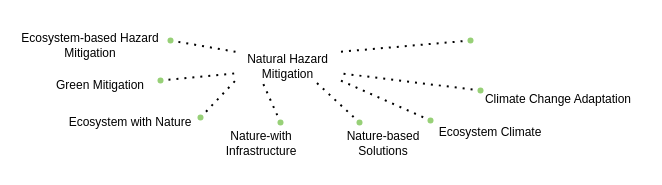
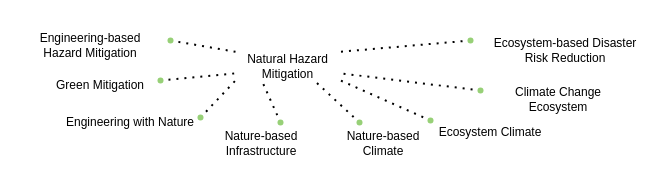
- <mxCell id="6" value="Ecosystem-based Hazard Mitigation" style="text;html=1;strokeColor=none;fillColor=none;align=center;verticalAlign=middle;whiteSpace=wrap;rounded=0;" vertex="1" parent="1"><mxGeometry x="20" y="27.5" width="140" height="35" as="geometry" /></mxCell>
+ <mxCell id="6" value="Engineering-based Hazard Mitigation" style="text;html=1;strokeColor=none;fillColor=none;align=center;verticalAlign=middle;whiteSpace=wrap;rounded=0;" vertex="1" parent="1"><mxGeometry x="20" y="27.5" width="140" height="35" as="geometry" /></mxCell>
+ <mxCell id="12" value="Ecosystem-based Disaster Risk Reduction" style="text;html=1;strokeColor=none;fillColor=none;align=center;verticalAlign=middle;whiteSpace=wrap;rounded=0;" vertex="1" parent="1"><mxGeometry x="490" y="35" width="150" height="30" as="geometry" /></mxCell>
- <mxCell id="23" value="Climate Change Adaptation" style="text;html=1;strokeColor=none;fillColor=none;align=center;verticalAlign=middle;whiteSpace=wrap;rounded=0;" vertex="1" parent="1"><mxGeometry x="483" y="84" width="150" height="30" as="geometry" /></mxCell>
+ <mxCell id="23" value="Climate Change Ecosystem" style="text;html=1;strokeColor=none;fillColor=none;align=center;verticalAlign=middle;whiteSpace=wrap;rounded=0;" vertex="1" parent="1"><mxGeometry x="483" y="84" width="150" height="30" as="geometry" /></mxCell>
- <mxCell id="5" value="&lt;font face=&quot;helvetica&quot;&gt;Ecosystem with Nature&lt;/font&gt;" style="text;html=1;strokeColor=none;fillColor=none;align=center;verticalAlign=middle;whiteSpace=wrap;rounded=0;" vertex="1" parent="1"><mxGeometry x="50" y="107" width="160" height="30" as="geometry" /></mxCell>
+ <mxCell id="5" value="&lt;font face=&quot;helvetica&quot;&gt;Engineering with Nature&lt;/font&gt;" style="text;html=1;strokeColor=none;fillColor=none;align=center;verticalAlign=middle;whiteSpace=wrap;rounded=0;" vertex="1" parent="1"><mxGeometry x="50" y="107" width="160" height="30" as="geometry" /></mxCell>
- <mxCell id="21" value="Nature-with Infrastructure" style="text;html=1;strokeColor=none;fillColor=none;align=center;verticalAlign=middle;whiteSpace=wrap;rounded=0;" vertex="1" parent="1"><mxGeometry x="206" y="125.5" width="110" height="35" as="geometry" /></mxCell>
+ <mxCell id="21" value="Nature-based Infrastructure" style="text;html=1;strokeColor=none;fillColor=none;align=center;verticalAlign=middle;whiteSpace=wrap;rounded=0;" vertex="1" parent="1"><mxGeometry x="206" y="125.5" width="110" height="35" as="geometry" /></mxCell>
- <mxCell id="30" value="Nature-based&lt;br&gt;Solutions" style="text;html=1;strokeColor=none;fillColor=none;align=center;verticalAlign=middle;whiteSpace=wrap;rounded=0;" vertex="1" parent="1"><mxGeometry x="313" y="123" width="140" height="40" as="geometry" /></mxCell>
+ <mxCell id="30" value="Nature-based&lt;br&gt;Climate" style="text;html=1;strokeColor=none;fillColor=none;align=center;verticalAlign=middle;whiteSpace=wrap;rounded=0;" vertex="1" parent="1"><mxGeometry x="313" y="123" width="140" height="40" as="geometry" /></mxCell>
